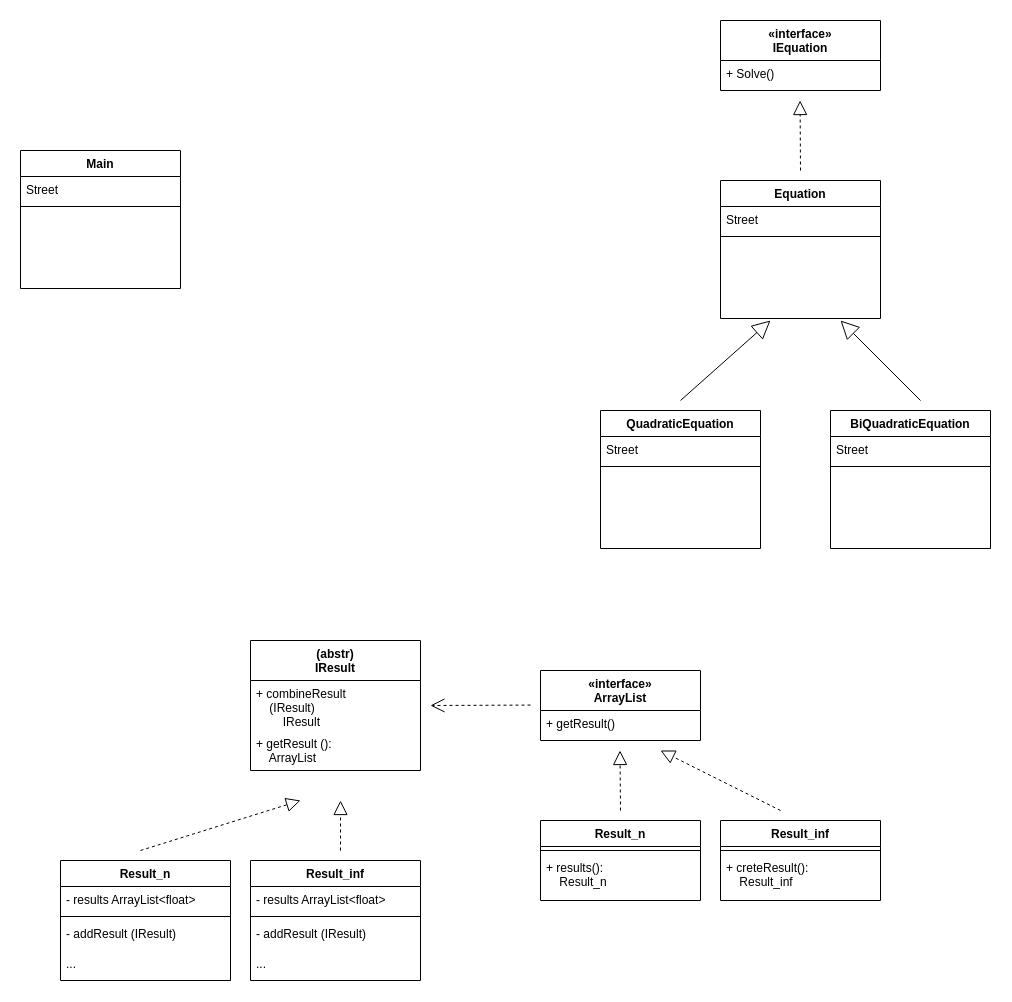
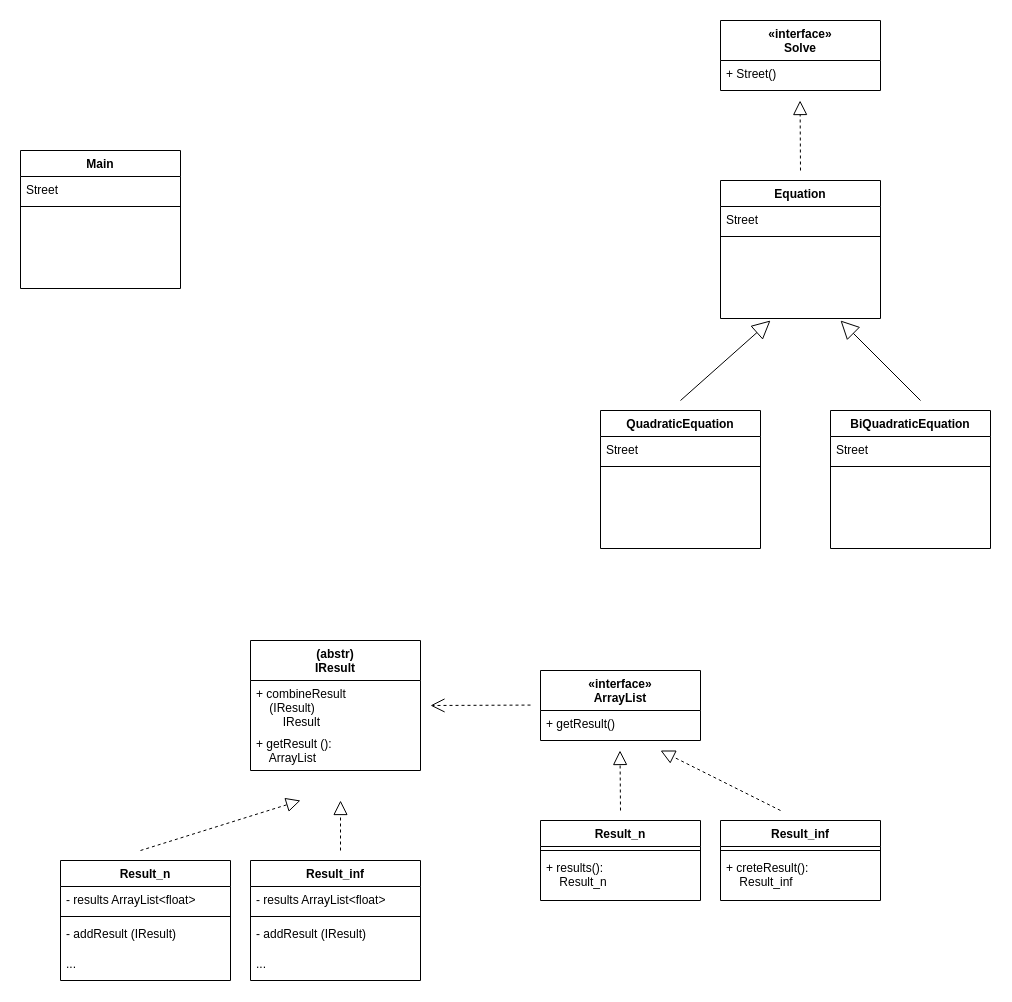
- <mxCell id="42" value="«interface»&#10;IEquation" style="swimlane;fontStyle=1;align=center;verticalAlign=top;childLayout=stackLayout;horizontal=1;startSize=40;horizontalStack=0;resizeParent=1;resizeLast=0;collapsible=1;marginBottom=0;rounded=0;shadow=0;strokeWidth=1;" vertex="1" parent="1"><mxGeometry x="720" y="20" width="160" height="70" as="geometry"><mxRectangle x="230" y="140" width="160" height="26" as="alternateBounds" /></mxGeometry></mxCell>
+ <mxCell id="42" value="«interface»&#10;Solve" style="swimlane;fontStyle=1;align=center;verticalAlign=top;childLayout=stackLayout;horizontal=1;startSize=40;horizontalStack=0;resizeParent=1;resizeLast=0;collapsible=1;marginBottom=0;rounded=0;shadow=0;strokeWidth=1;" vertex="1" parent="1"><mxGeometry x="720" y="20" width="160" height="70" as="geometry"><mxRectangle x="230" y="140" width="160" height="26" as="alternateBounds" /></mxGeometry></mxCell>
- <mxCell id="43" value="+ Solve()" style="text;align=left;verticalAlign=top;spacingLeft=4;spacingRight=4;overflow=hidden;rotatable=0;points=[[0,0.5],[1,0.5]];portConstraint=eastwest;" vertex="1" parent="42"><mxGeometry y="40" width="160" height="30" as="geometry" /></mxCell>
+ <mxCell id="43" value="+ Street()" style="text;align=left;verticalAlign=top;spacingLeft=4;spacingRight=4;overflow=hidden;rotatable=0;points=[[0,0.5],[1,0.5]];portConstraint=eastwest;" vertex="1" parent="42"><mxGeometry y="40" width="160" height="30" as="geometry" /></mxCell>
